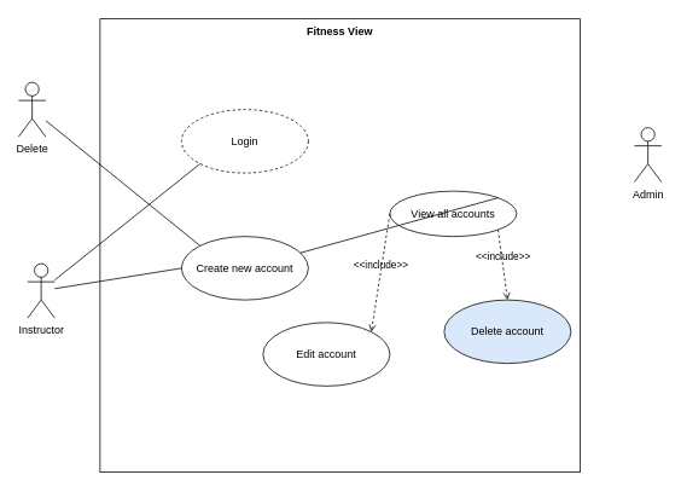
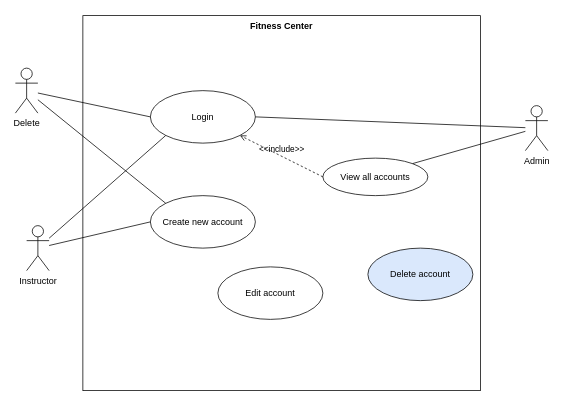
- <mxCell id="2" value="Fitness View" style="shape=rect;html=1;verticalAlign=top;fontStyle=1;whiteSpace=wrap;align=center;" vertex="1" parent="1"><mxGeometry x="110" y="20" width="530" height="500" as="geometry" /></mxCell>
+ <mxCell id="2" value="Fitness Center" style="shape=rect;html=1;verticalAlign=top;fontStyle=1;whiteSpace=wrap;align=center;" vertex="1" parent="1"><mxGeometry x="110" y="20" width="530" height="500" as="geometry" /></mxCell>
+ <mxCell id="11" value="" style="edgeStyle=none;html=1;endArrow=none;verticalAlign=bottom;rounded=0;entryX=0;entryY=0.5;entryDx=0;entryDy=0;" edge="1" parent="1" source="3" target="6"><mxGeometry width="160" relative="1" as="geometry"><mxPoint x="290" y="280" as="sourcePoint" /><mxPoint x="450" y="280" as="targetPoint" /></mxGeometry></mxCell>
- <mxCell id="6" value="Login" style="ellipse;whiteSpace=wrap;html=1;dashed=1;" vertex="1" parent="1"><mxGeometry x="200" y="120" width="140" height="70" as="geometry" /></mxCell>
+ <mxCell id="6" value="Login" style="ellipse;whiteSpace=wrap;html=1;" vertex="1" parent="1"><mxGeometry x="200" y="120" width="140" height="70" as="geometry" /></mxCell>
+ <mxCell id="15" value="" style="edgeStyle=none;html=1;endArrow=none;verticalAlign=bottom;rounded=0;exitX=1;exitY=0.5;exitDx=0;exitDy=0;" edge="1" parent="1" source="6" target="5"><mxGeometry width="160" relative="1" as="geometry"><mxPoint x="290" y="280" as="sourcePoint" /><mxPoint x="450" y="280" as="targetPoint" /></mxGeometry></mxCell>
- <mxCell id="16" value="" style="edgeStyle=none;html=1;endArrow=none;verticalAlign=bottom;rounded=0;exitX=1;exitY=0;exitDx=0;exitDy=0;" edge="1" parent="1" source="8" target="7"><mxGeometry width="160" relative="1" as="geometry"><mxPoint x="290" y="280" as="sourcePoint" /><mxPoint x="450" y="280" as="targetPoint" /></mxGeometry></mxCell>
+ <mxCell id="16" value="" style="edgeStyle=none;html=1;endArrow=none;verticalAlign=bottom;rounded=0;exitX=1;exitY=0;exitDx=0;exitDy=0;" edge="1" parent="1" source="8" target="5"><mxGeometry width="160" relative="1" as="geometry"><mxPoint x="290" y="280" as="sourcePoint" /><mxPoint x="450" y="280" as="targetPoint" /></mxGeometry></mxCell>
- <mxCell id="18" value="&amp;lt;&amp;lt;include&amp;gt;&amp;gt;" style="edgeStyle=none;html=1;endArrow=open;verticalAlign=bottom;dashed=1;labelBackgroundColor=none;rounded=0;entryX=0.5;entryY=0;entryDx=0;entryDy=0;exitX=1;exitY=1;exitDx=0;exitDy=0;" edge="1" parent="1" source="8" target="10"><mxGeometry width="160" relative="1" as="geometry"><mxPoint x="290" y="280" as="sourcePoint" /><mxPoint x="450" y="280" as="targetPoint" /></mxGeometry></mxCell>
- <mxCell id="17" value="&amp;lt;&amp;lt;include&amp;gt;&amp;gt;" style="edgeStyle=none;html=1;endArrow=open;verticalAlign=bottom;dashed=1;labelBackgroundColor=none;rounded=0;entryX=1;entryY=0;entryDx=0;entryDy=0;exitX=0;exitY=0.5;exitDx=0;exitDy=0;" edge="1" parent="1" source="8" target="9"><mxGeometry width="160" relative="1" as="geometry"><mxPoint x="290" y="280" as="sourcePoint" /><mxPoint x="450" y="280" as="targetPoint" /></mxGeometry></mxCell>
+ <mxCell id="17" value="&amp;lt;&amp;lt;include&amp;gt;&amp;gt;" style="edgeStyle=none;html=1;endArrow=open;verticalAlign=bottom;dashed=1;labelBackgroundColor=none;rounded=0;exitX=0;exitY=0.5;exitDx=0;exitDy=0;" edge="1" parent="1" source="8" target="6"><mxGeometry width="160" relative="1" as="geometry"><mxPoint x="290" y="280" as="sourcePoint" /><mxPoint x="450" y="280" as="targetPoint" /></mxGeometry></mxCell>
- <mxCell id="4" value="Instructor" style="shape=umlActor;html=1;verticalLabelPosition=bottom;verticalAlign=top;align=center;" vertex="1" parent="1"><mxGeometry x="30" y="290" width="30" height="60" as="geometry" /></mxCell>
+ <mxCell id="4" value="Instructor" style="shape=umlActor;html=1;verticalLabelPosition=bottom;verticalAlign=top;align=center;" vertex="1" parent="1"><mxGeometry x="35" y="300" width="30" height="60" as="geometry" /></mxCell>
